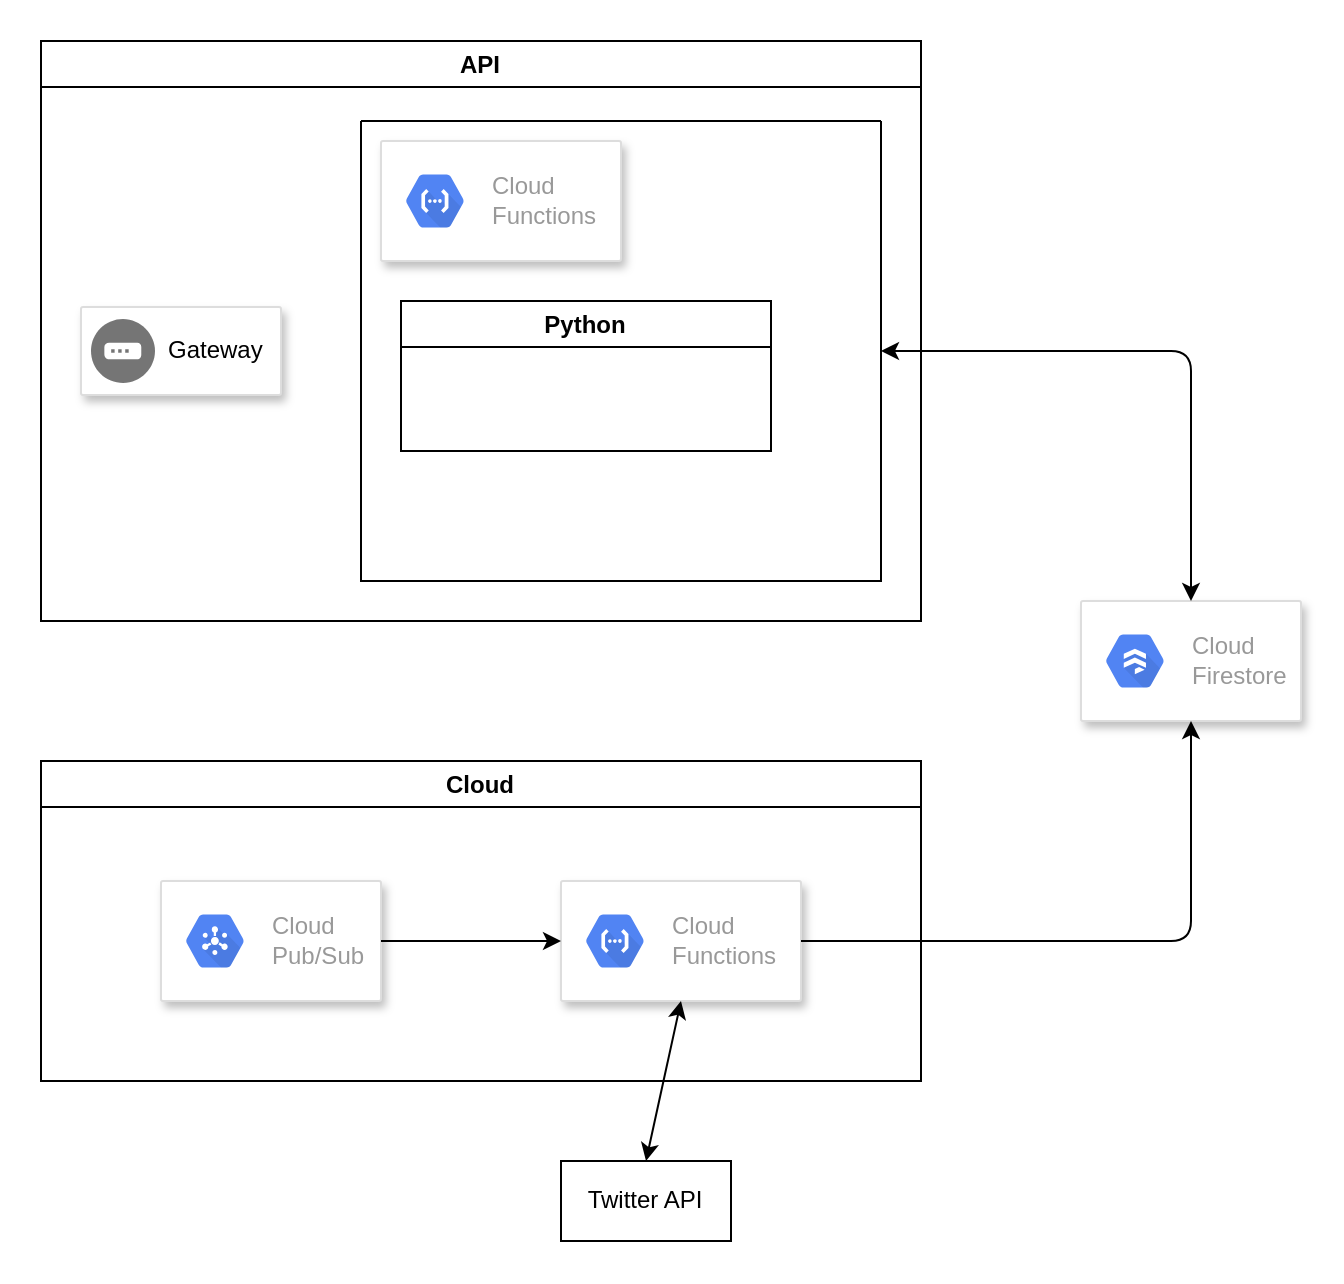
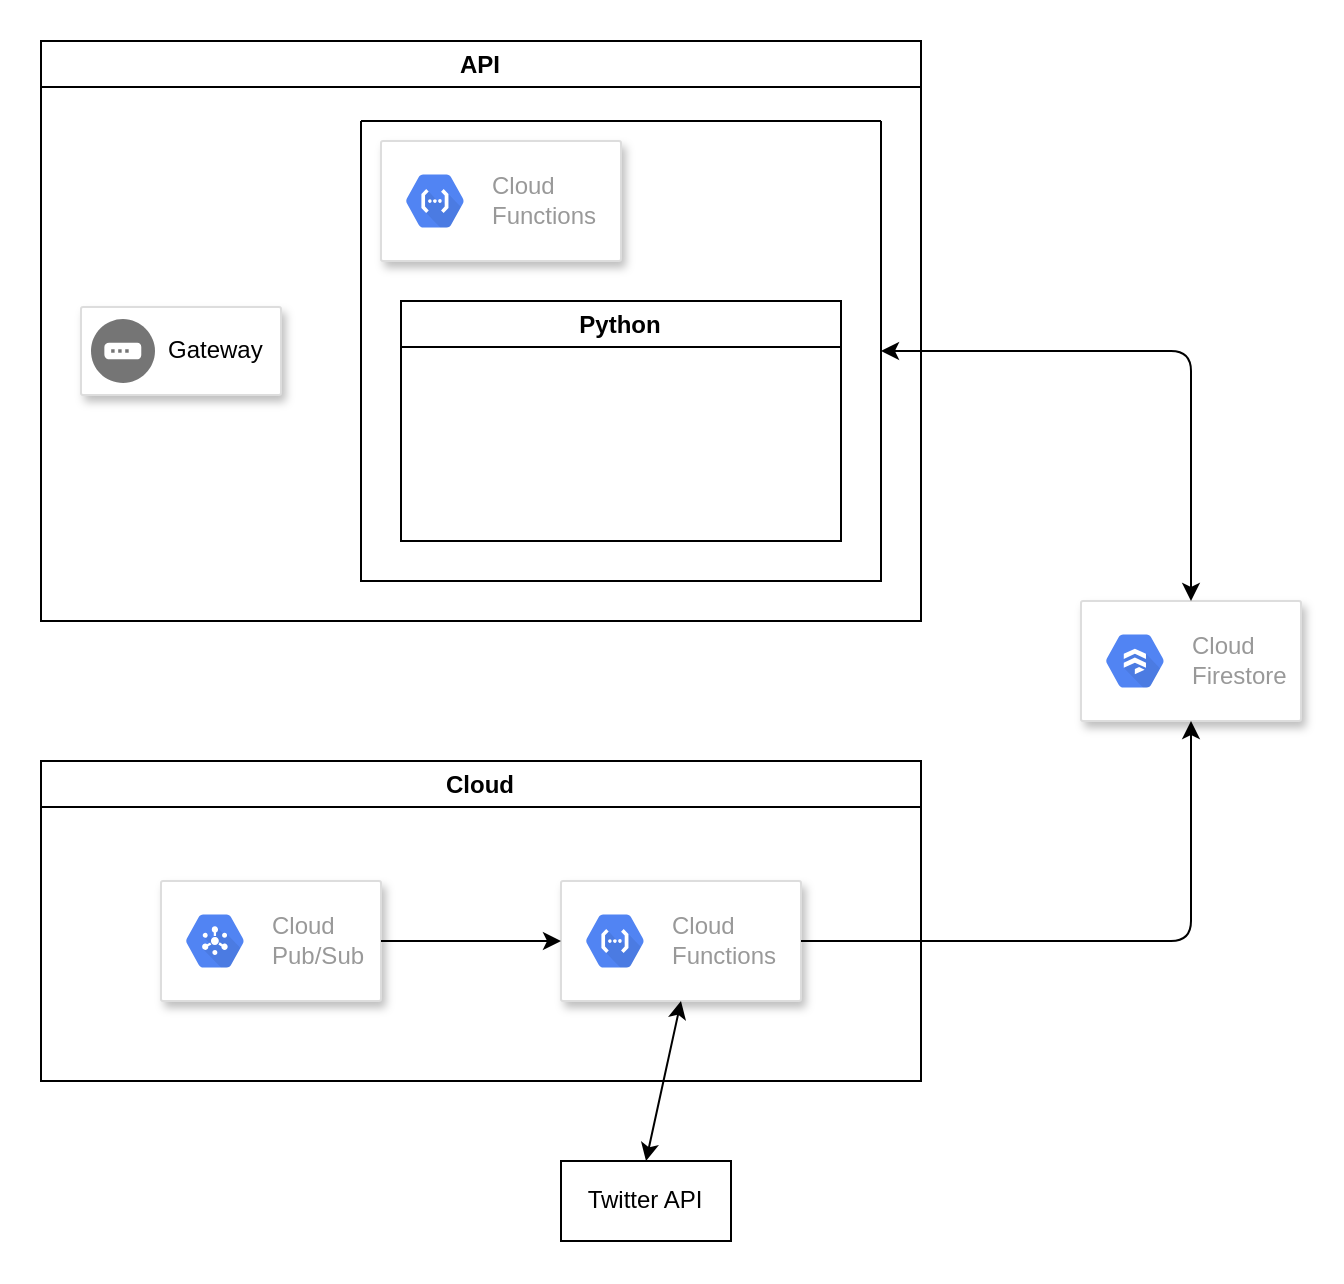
- <mxCell id="9" value="Python" style="swimlane;" vertex="1" parent="6"><mxGeometry x="20" y="90" width="185" height="75" as="geometry" /></mxCell>
+ <mxCell id="9" value="Python" style="swimlane;" vertex="1" parent="6"><mxGeometry x="20" y="90" width="220" height="120" as="geometry" /></mxCell>
